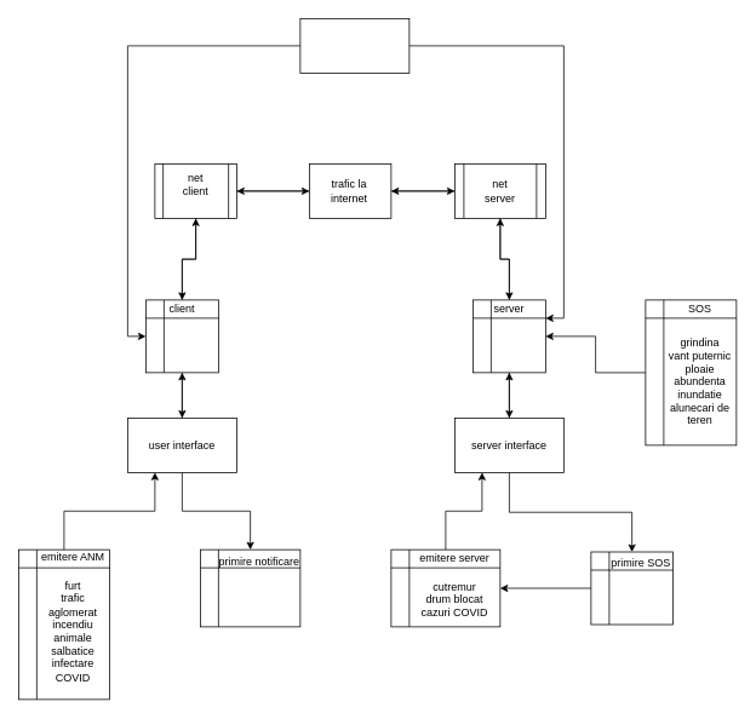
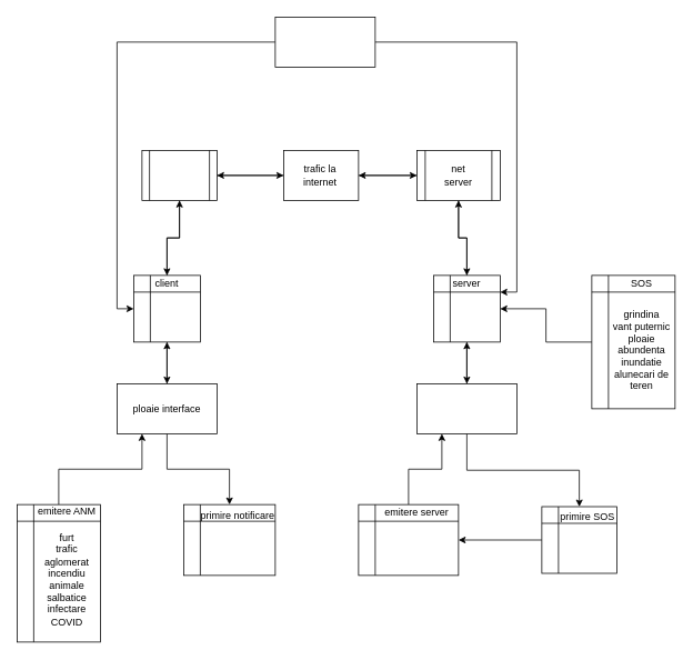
- <mxCell id="35" value="&lt;font style=&quot;vertical-align: inherit&quot;&gt;&lt;font style=&quot;vertical-align: inherit&quot;&gt;net client&lt;br&gt;&lt;br&gt;&lt;/font&gt;&lt;/font&gt;" style="text;html=1;strokeColor=none;fillColor=none;align=center;verticalAlign=middle;whiteSpace=wrap;rounded=0;" vertex="1" parent="1"><mxGeometry x="195" y="200" width="40" height="20" as="geometry" /></mxCell>
- <mxCell id="42" value="&lt;font style=&quot;vertical-align: inherit&quot;&gt;&lt;font style=&quot;vertical-align: inherit&quot;&gt;user interface&lt;/font&gt;&lt;/font&gt;" style="text;html=1;strokeColor=none;fillColor=none;align=center;verticalAlign=middle;whiteSpace=wrap;rounded=0;" vertex="1" parent="1"><mxGeometry x="140" y="460" width="120" height="60" as="geometry" /></mxCell>
+ <mxCell id="42" value="&lt;font style=&quot;vertical-align: inherit&quot;&gt;&lt;font style=&quot;vertical-align: inherit&quot;&gt;ploaie interface&lt;/font&gt;&lt;/font&gt;" style="text;html=1;strokeColor=none;fillColor=none;align=center;verticalAlign=middle;whiteSpace=wrap;rounded=0;" vertex="1" parent="1"><mxGeometry x="140" y="460" width="120" height="60" as="geometry" /></mxCell>
- <mxCell id="43" value="&lt;font style=&quot;vertical-align: inherit&quot;&gt;&lt;font style=&quot;vertical-align: inherit&quot;&gt;server interface&lt;/font&gt;&lt;/font&gt;" style="text;html=1;strokeColor=none;fillColor=none;align=center;verticalAlign=middle;whiteSpace=wrap;rounded=0;" vertex="1" parent="1"><mxGeometry x="500" y="460" width="120" height="60" as="geometry" /></mxCell>
- <mxCell id="49" value="&lt;font style=&quot;vertical-align: inherit&quot;&gt;&lt;font style=&quot;vertical-align: inherit&quot;&gt;cutremur&lt;br&gt;drum blocat&lt;br&gt;cazuri COVID&lt;br&gt;&lt;/font&gt;&lt;/font&gt;" style="text;html=1;strokeColor=none;fillColor=none;align=center;verticalAlign=middle;whiteSpace=wrap;rounded=0;" vertex="1" parent="1"><mxGeometry x="450" y="630" width="100" height="60" as="geometry" /></mxCell>
